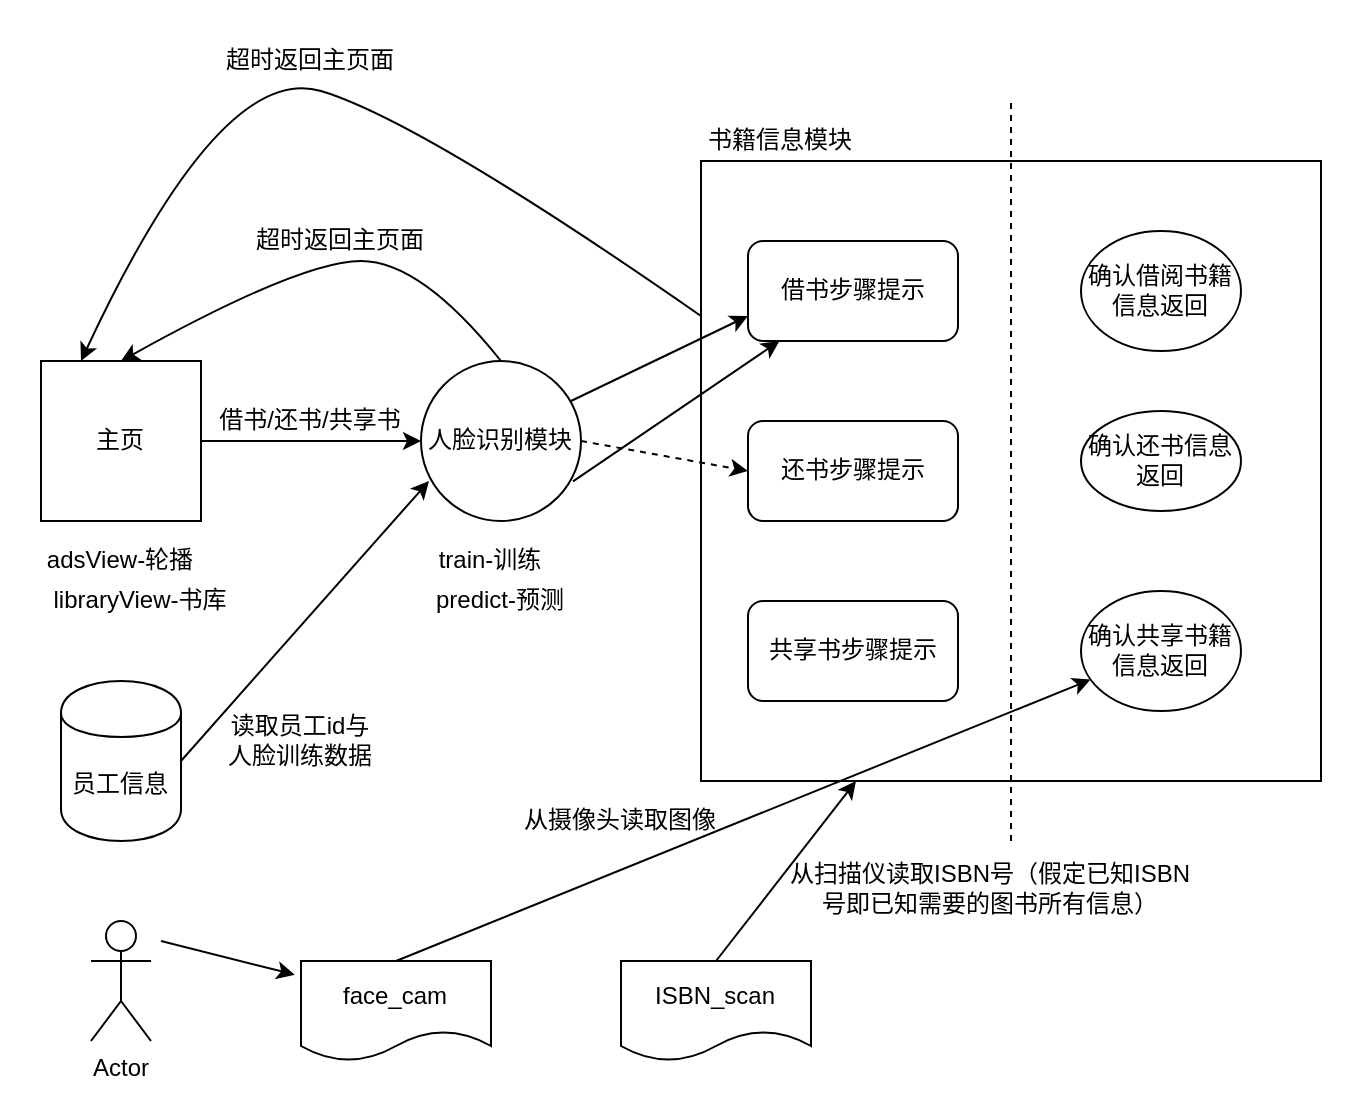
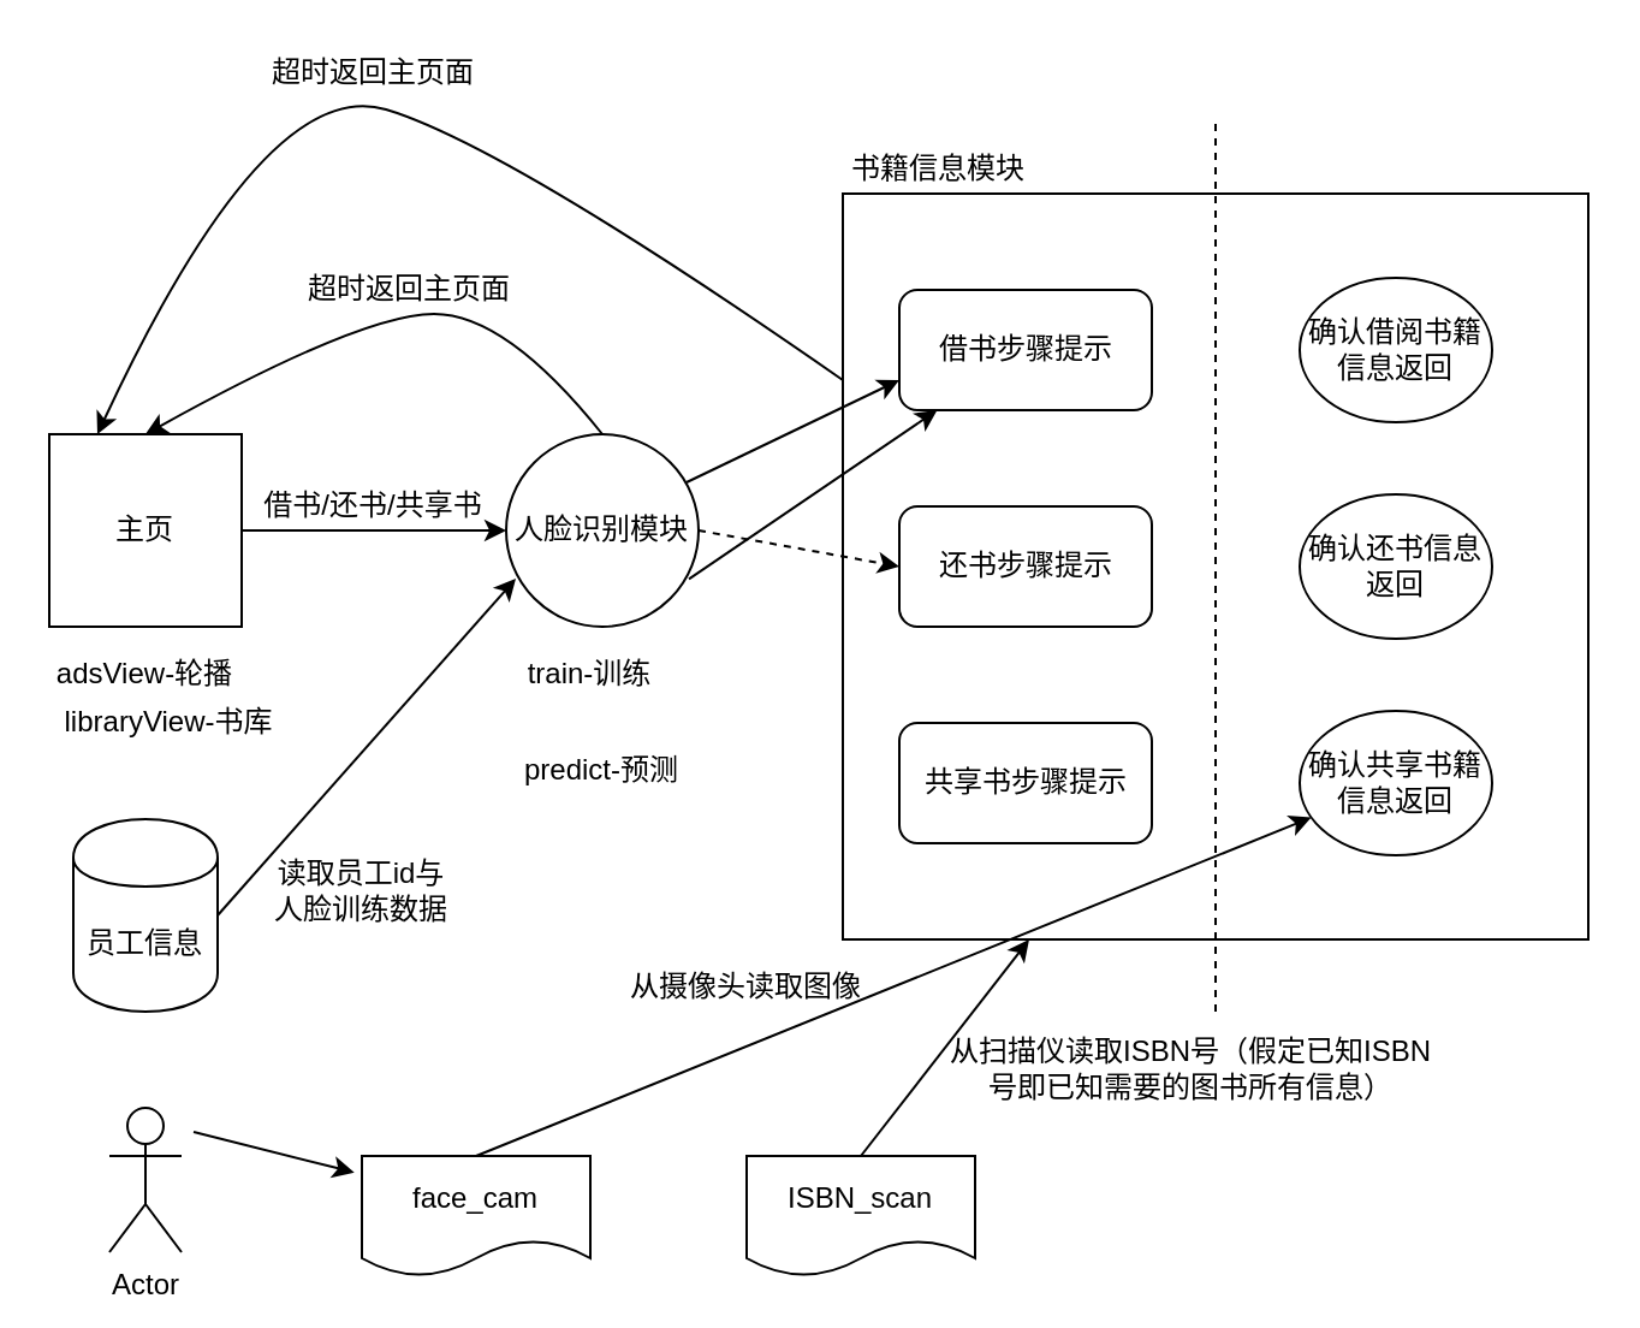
- <mxCell id="35" value="确认还书信息返回" style="ellipse;whiteSpace=wrap;html=1;" parent="1" vertex="1"><mxGeometry x="540" y="205" width="80" height="50" as="geometry" /></mxCell>
+ <mxCell id="35" value="确认还书信息返回" style="ellipse;whiteSpace=wrap;html=1;" parent="1" vertex="1"><mxGeometry x="540" y="205" width="80" height="60" as="geometry" /></mxCell>
- <mxCell id="9" value="predict-预测" style="text;html=1;strokeColor=none;fillColor=none;align=center;verticalAlign=middle;whiteSpace=wrap;rounded=0;" parent="1" vertex="1"><mxGeometry x="210" y="290" width="80" height="20" as="geometry" /></mxCell>
+ <mxCell id="9" value="predict-预测" style="text;html=1;strokeColor=none;fillColor=none;align=center;verticalAlign=middle;whiteSpace=wrap;rounded=0;" parent="1" vertex="1"><mxGeometry x="210" y="310" width="80" height="20" as="geometry" /></mxCell>
